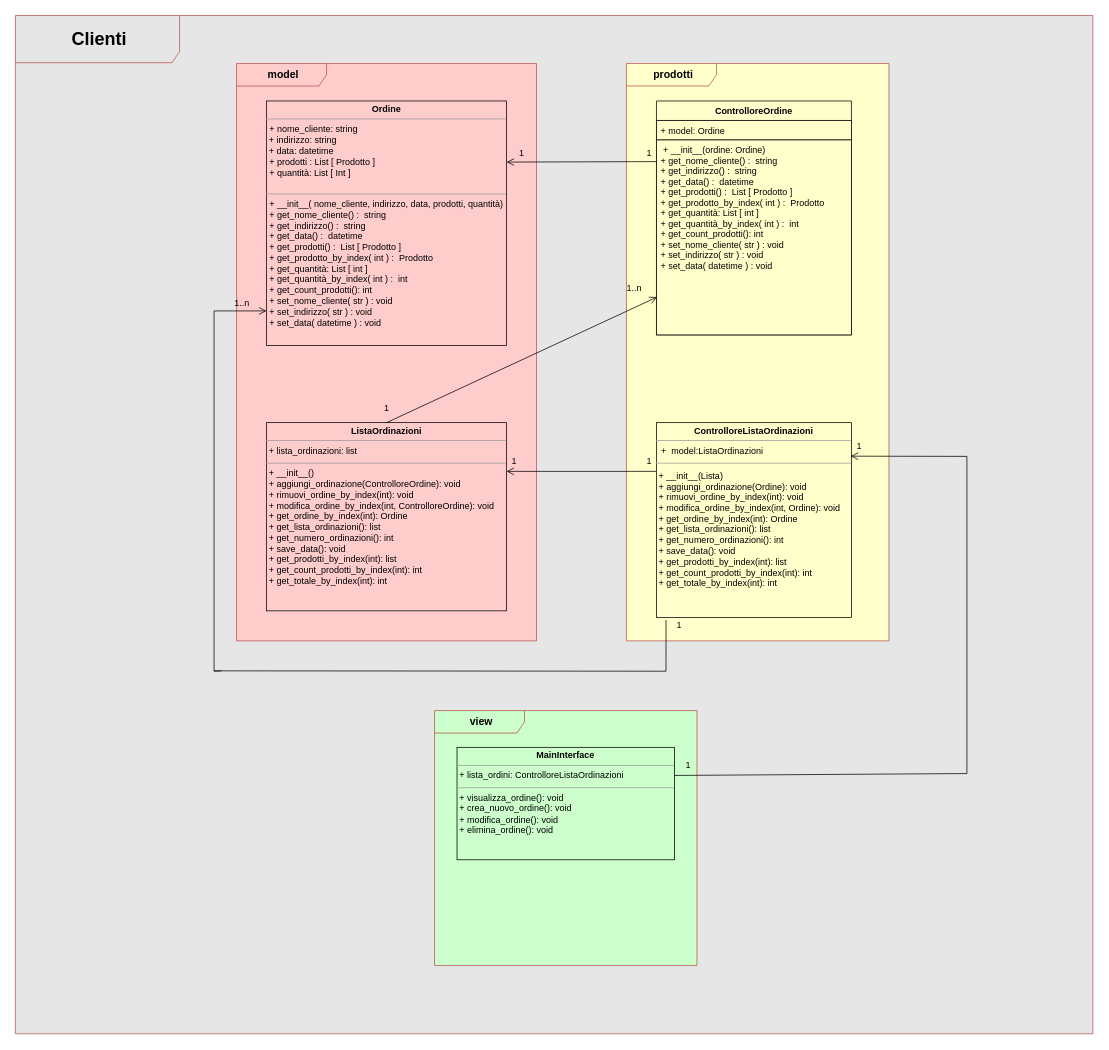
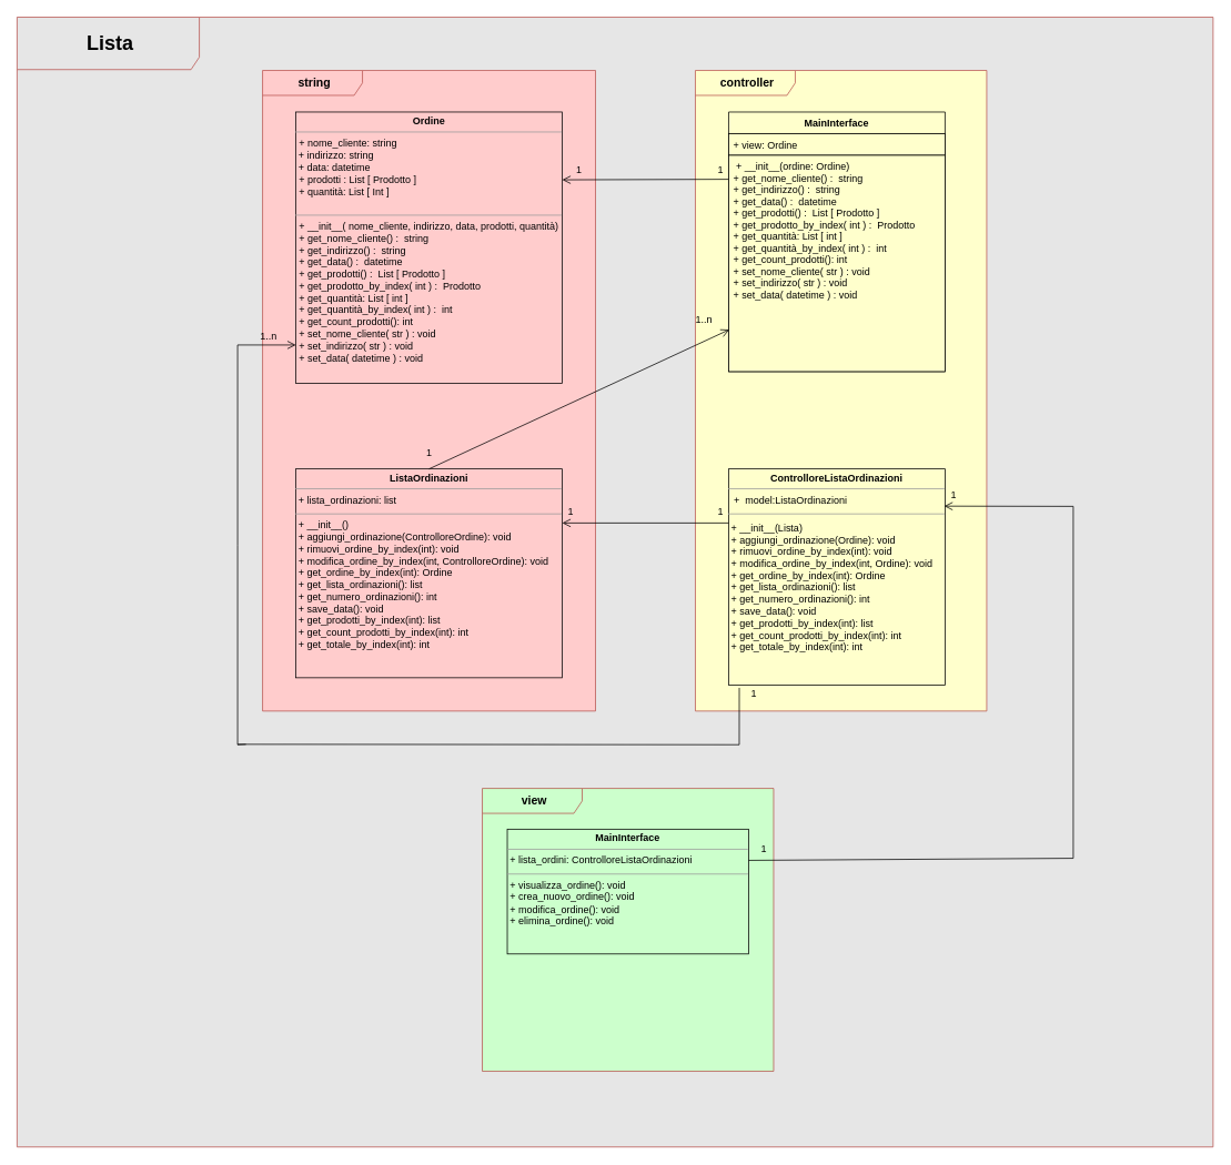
- <mxCell id="2" value="&lt;b&gt;&lt;font style=&quot;font-size: 24px;&quot;&gt;Clienti&lt;/font&gt;&lt;/b&gt;" style="shape=umlFrame;whiteSpace=wrap;html=1;width=219;height=63;boundedLbl=1;verticalAlign=middle;align=center;spacingLeft=5;fillColor=#E6E6E6;strokeColor=#b85450;gradientColor=none;swimlaneFillColor=#E6E6E6;shadow=0;sketch=0;" vertex="1" parent="1"><mxGeometry x="20" y="20" width="1437" height="1358" as="geometry" /></mxCell>
+ <mxCell id="2" value="&lt;b&gt;&lt;font style=&quot;font-size: 24px;&quot;&gt;Lista&lt;/font&gt;&lt;/b&gt;" style="shape=umlFrame;whiteSpace=wrap;html=1;width=219;height=63;boundedLbl=1;verticalAlign=middle;align=center;spacingLeft=5;fillColor=#E6E6E6;strokeColor=#b85450;gradientColor=none;swimlaneFillColor=#E6E6E6;shadow=0;sketch=0;" vertex="1" parent="1"><mxGeometry x="20" y="20" width="1437" height="1358" as="geometry" /></mxCell>
- <mxCell id="5" value="&lt;b&gt;&lt;font style=&quot;font-size: 14px&quot;&gt;model&lt;/font&gt;&lt;/b&gt;" style="shape=umlFrame;whiteSpace=wrap;html=1;width=120;height=30;boundedLbl=1;verticalAlign=middle;align=center;spacingLeft=5;fillColor=#FFCCCC;strokeColor=#b85450;gradientColor=none;swimlaneFillColor=#FFCCCC;shadow=0;sketch=0;" vertex="1" parent="1"><mxGeometry x="315" y="84" width="400" height="770" as="geometry" /></mxCell>
+ <mxCell id="5" value="&lt;b&gt;&lt;font style=&quot;font-size: 14px&quot;&gt;string&lt;/font&gt;&lt;/b&gt;" style="shape=umlFrame;whiteSpace=wrap;html=1;width=120;height=30;boundedLbl=1;verticalAlign=middle;align=center;spacingLeft=5;fillColor=#FFCCCC;strokeColor=#b85450;gradientColor=none;swimlaneFillColor=#FFCCCC;shadow=0;sketch=0;" vertex="1" parent="1"><mxGeometry x="315" y="84" width="400" height="770" as="geometry" /></mxCell>
- <mxCell id="4" value="&lt;b&gt;&lt;font style=&quot;font-size: 14px&quot;&gt;prodotti&lt;/font&gt;&lt;/b&gt;" style="shape=umlFrame;whiteSpace=wrap;html=1;width=120;height=30;boundedLbl=1;verticalAlign=middle;align=center;spacingLeft=5;fillColor=#FFFFCC;strokeColor=#b85450;gradientColor=none;swimlaneFillColor=#FFFFCC;shadow=0;sketch=0;" vertex="1" parent="1"><mxGeometry x="835" y="84" width="350" height="770" as="geometry" /></mxCell>
+ <mxCell id="4" value="&lt;b&gt;&lt;font style=&quot;font-size: 14px&quot;&gt;controller&lt;/font&gt;&lt;/b&gt;" style="shape=umlFrame;whiteSpace=wrap;html=1;width=120;height=30;boundedLbl=1;verticalAlign=middle;align=center;spacingLeft=5;fillColor=#FFFFCC;strokeColor=#b85450;gradientColor=none;swimlaneFillColor=#FFFFCC;shadow=0;sketch=0;" vertex="1" parent="1"><mxGeometry x="835" y="84" width="350" height="770" as="geometry" /></mxCell>
- <mxCell id="9" value="ControlloreOrdine" style="swimlane;fontStyle=1;align=center;verticalAlign=top;childLayout=stackLayout;horizontal=1;startSize=26;horizontalStack=0;resizeParent=1;resizeParentMax=0;resizeLast=0;collapsible=1;marginBottom=0;fillColor=#FFFFCC;" vertex="1" parent="1"><mxGeometry x="875" y="134" width="260" height="312" as="geometry" /></mxCell>
+ <mxCell id="9" value="MainInterface" style="swimlane;fontStyle=1;align=center;verticalAlign=top;childLayout=stackLayout;horizontal=1;startSize=26;horizontalStack=0;resizeParent=1;resizeParentMax=0;resizeLast=0;collapsible=1;marginBottom=0;fillColor=#FFFFCC;" vertex="1" parent="1"><mxGeometry x="875" y="134" width="260" height="312" as="geometry" /></mxCell>
- <mxCell id="10" value="+ model: Ordine" style="text;strokeColor=default;fillColor=#FFFFCC;align=left;verticalAlign=top;spacingLeft=4;spacingRight=4;overflow=hidden;rotatable=0;points=[[0,0.5],[1,0.5]];portConstraint=eastwest;" vertex="1" parent="9"><mxGeometry y="26" width="260" height="26" as="geometry" /></mxCell>
+ <mxCell id="10" value="+ view: Ordine" style="text;strokeColor=default;fillColor=#FFFFCC;align=left;verticalAlign=top;spacingLeft=4;spacingRight=4;overflow=hidden;rotatable=0;points=[[0,0.5],[1,0.5]];portConstraint=eastwest;" vertex="1" parent="9"><mxGeometry y="26" width="260" height="26" as="geometry" /></mxCell>
